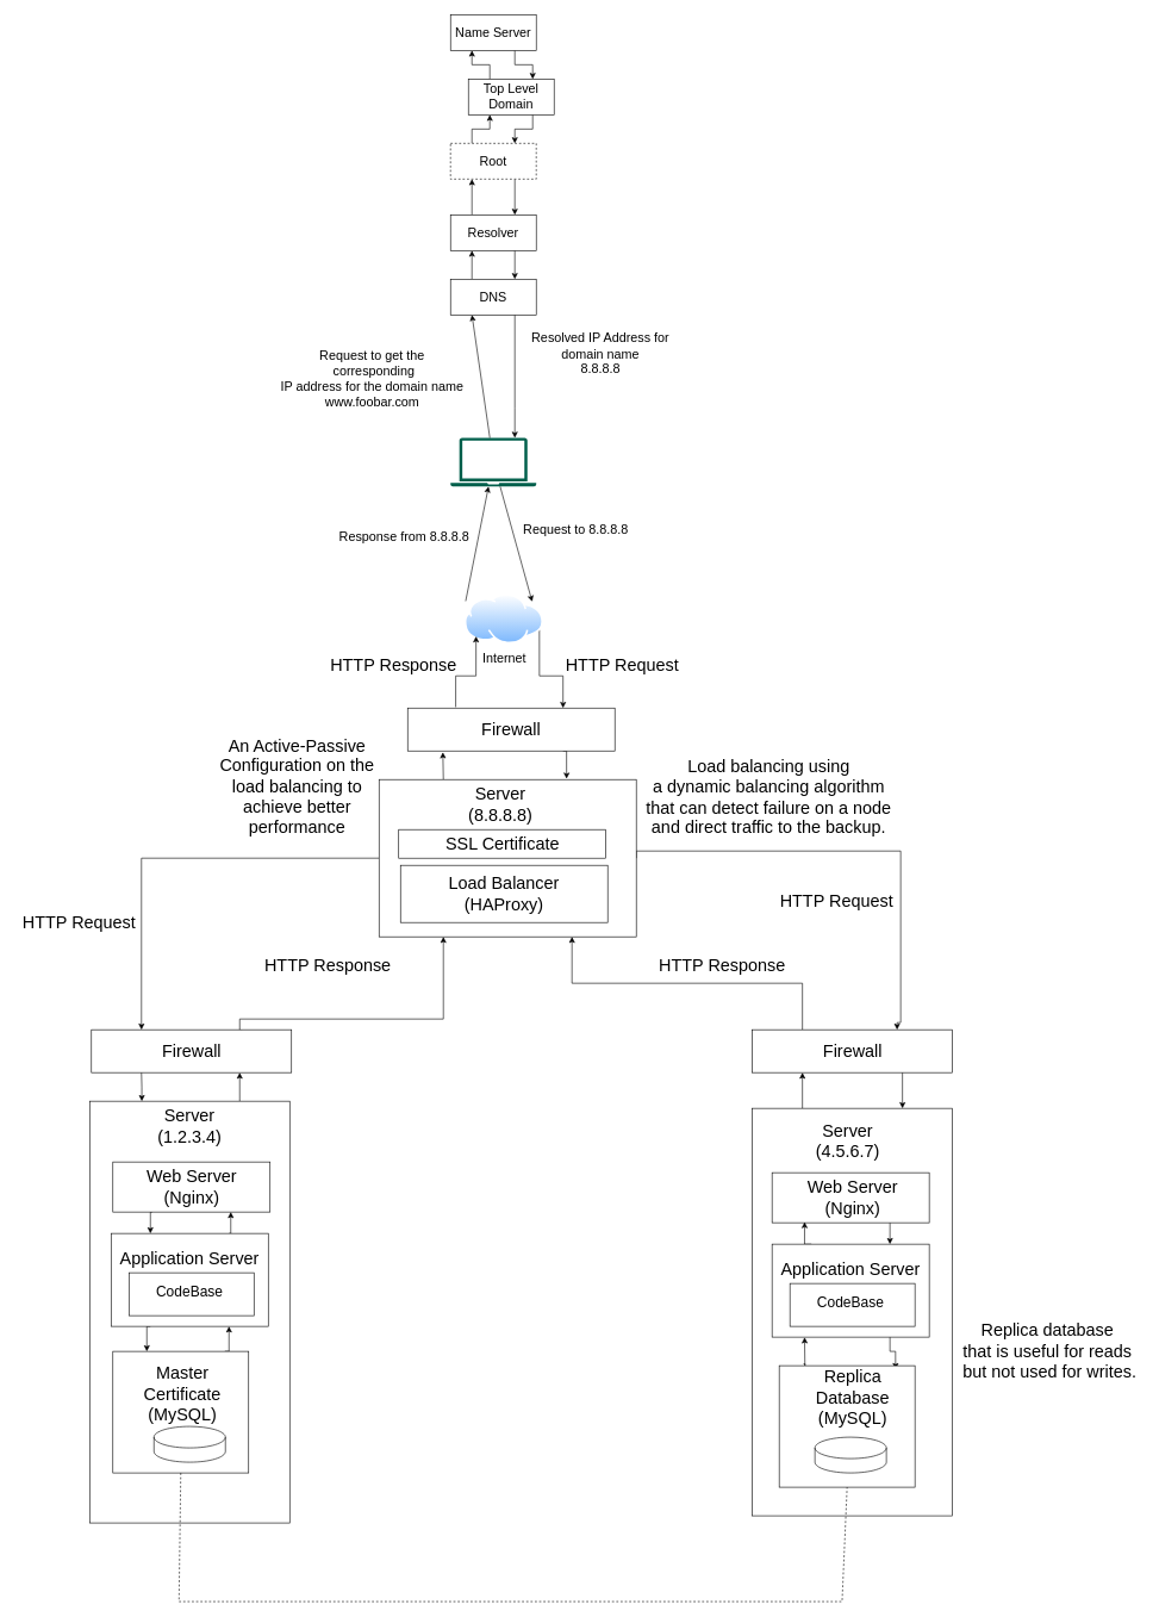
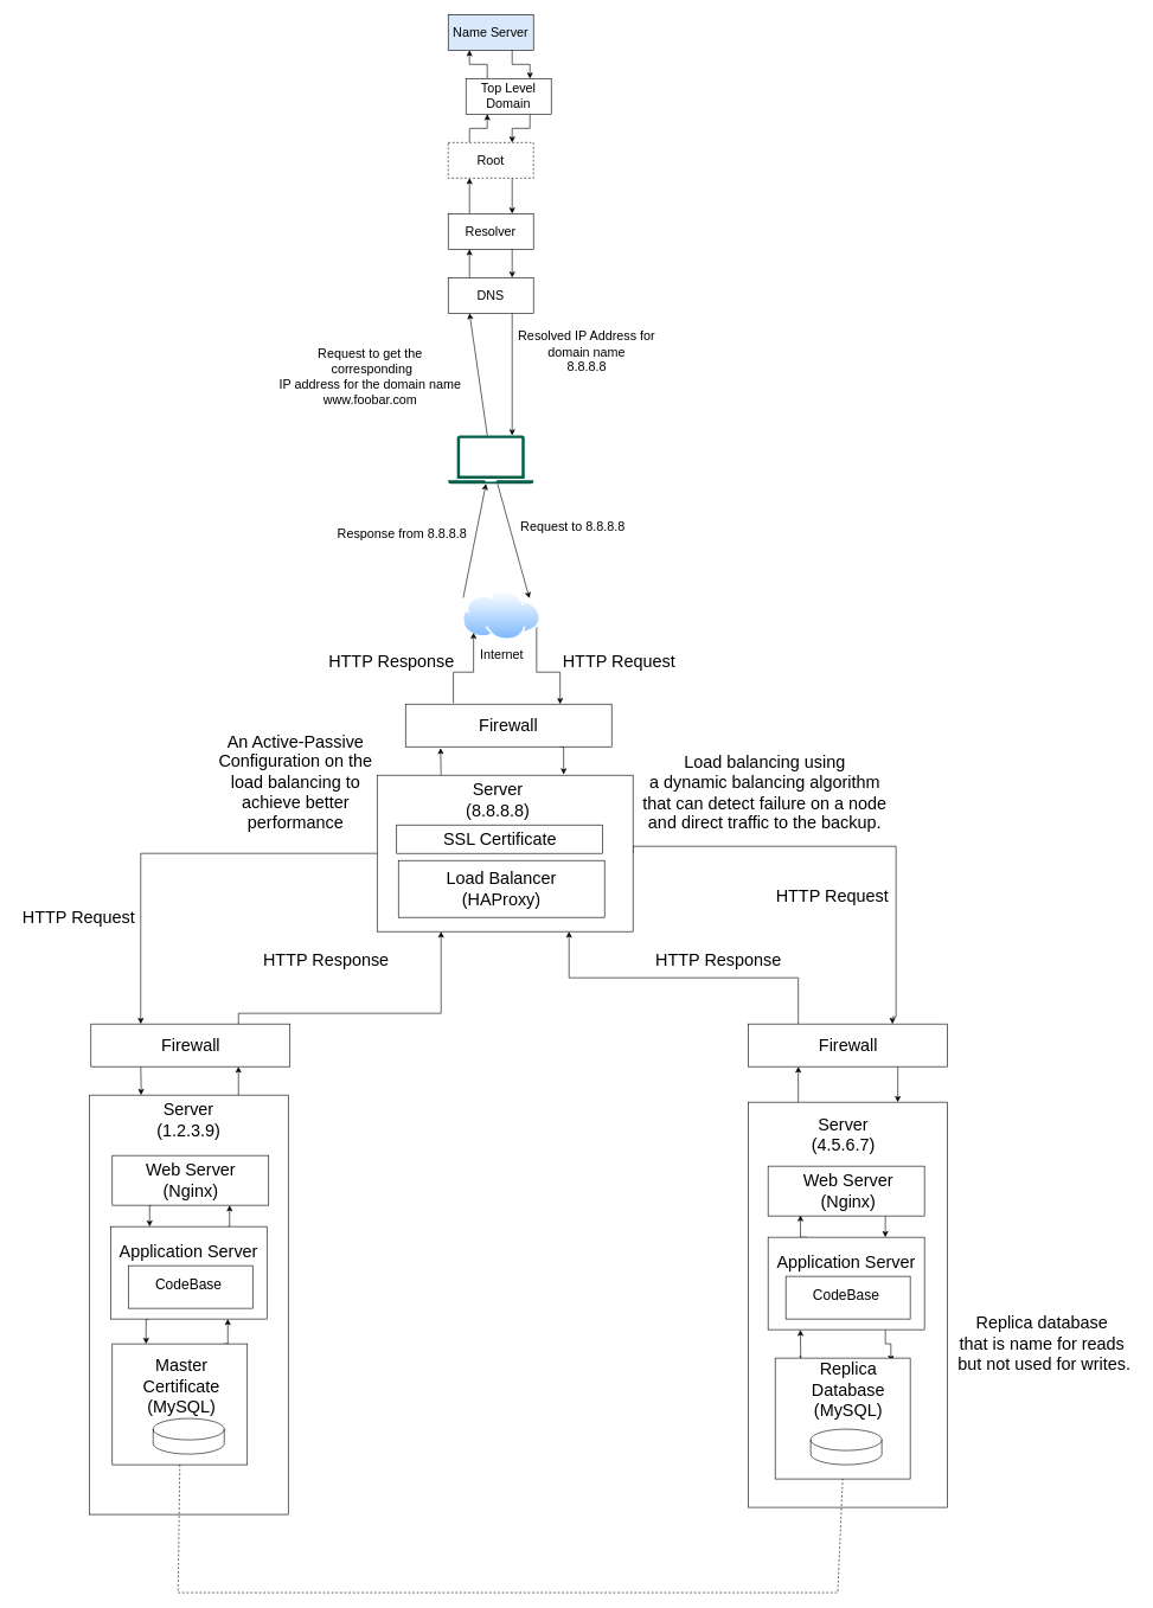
- <mxCell id="33" value="Name Server" style="rounded=0;whiteSpace=wrap;html=1;strokeWidth=1;fontSize=18;" parent="1" vertex="1"><mxGeometry x="630" y="20" width="120" height="50" as="geometry" /></mxCell>
+ <mxCell id="33" value="Name Server" style="rounded=0;whiteSpace=wrap;html=1;strokeWidth=1;fontSize=18;fillColor=#dae8fc;" parent="1" vertex="1"><mxGeometry x="630" y="20" width="120" height="50" as="geometry" /></mxCell>
- <mxCell id="38" value="Resolved IP Address for domain name&lt;br&gt;8.8.8.8" style="text;html=1;strokeColor=none;fillColor=none;align=center;verticalAlign=middle;whiteSpace=wrap;rounded=0;strokeWidth=1;fontSize=18;" parent="1" vertex="1"><mxGeometry x="740" y="455" width="200" height="80" as="geometry" /></mxCell>
+ <mxCell id="38" value="Resolved IP Address for domain name&lt;br&gt;8.8.8.8" style="text;html=1;strokeColor=none;fillColor=none;align=center;verticalAlign=middle;whiteSpace=wrap;rounded=0;strokeWidth=1;fontSize=18;" parent="1" vertex="1"><mxGeometry x="725" y="455" width="200" height="80" as="geometry" /></mxCell>
- <mxCell id="16" value="Server&lt;br&gt;(1.2.3.4)" style="text;html=1;strokeColor=none;fillColor=none;align=center;verticalAlign=middle;whiteSpace=wrap;rounded=0;strokeWidth=7;fontSize=24;" parent="1" vertex="1"><mxGeometry x="195" y="1560" width="140" height="30" as="geometry" /></mxCell>
+ <mxCell id="16" value="Server&lt;br&gt;(1.2.3.9)" style="text;html=1;strokeColor=none;fillColor=none;align=center;verticalAlign=middle;whiteSpace=wrap;rounded=0;strokeWidth=7;fontSize=24;" parent="1" vertex="1"><mxGeometry x="195" y="1560" width="140" height="30" as="geometry" /></mxCell>
- <mxCell id="58" value="Replica database&lt;br&gt;that is useful for reads&lt;br&gt;&amp;nbsp;but not used for writes." style="text;html=1;align=center;verticalAlign=middle;resizable=0;points=[];autosize=1;strokeColor=none;fillColor=none;fontSize=24;" parent="1" vertex="1"><mxGeometry x="1330" y="1840" width="270" height="100" as="geometry" /></mxCell>
+ <mxCell id="58" value="Replica database&lt;br&gt;that is name for reads&lt;br&gt;&amp;nbsp;but not used for writes." style="text;html=1;align=center;verticalAlign=middle;resizable=0;points=[];autosize=1;strokeColor=none;fillColor=none;fontSize=24;" parent="1" vertex="1"><mxGeometry x="1330" y="1840" width="270" height="100" as="geometry" /></mxCell>
